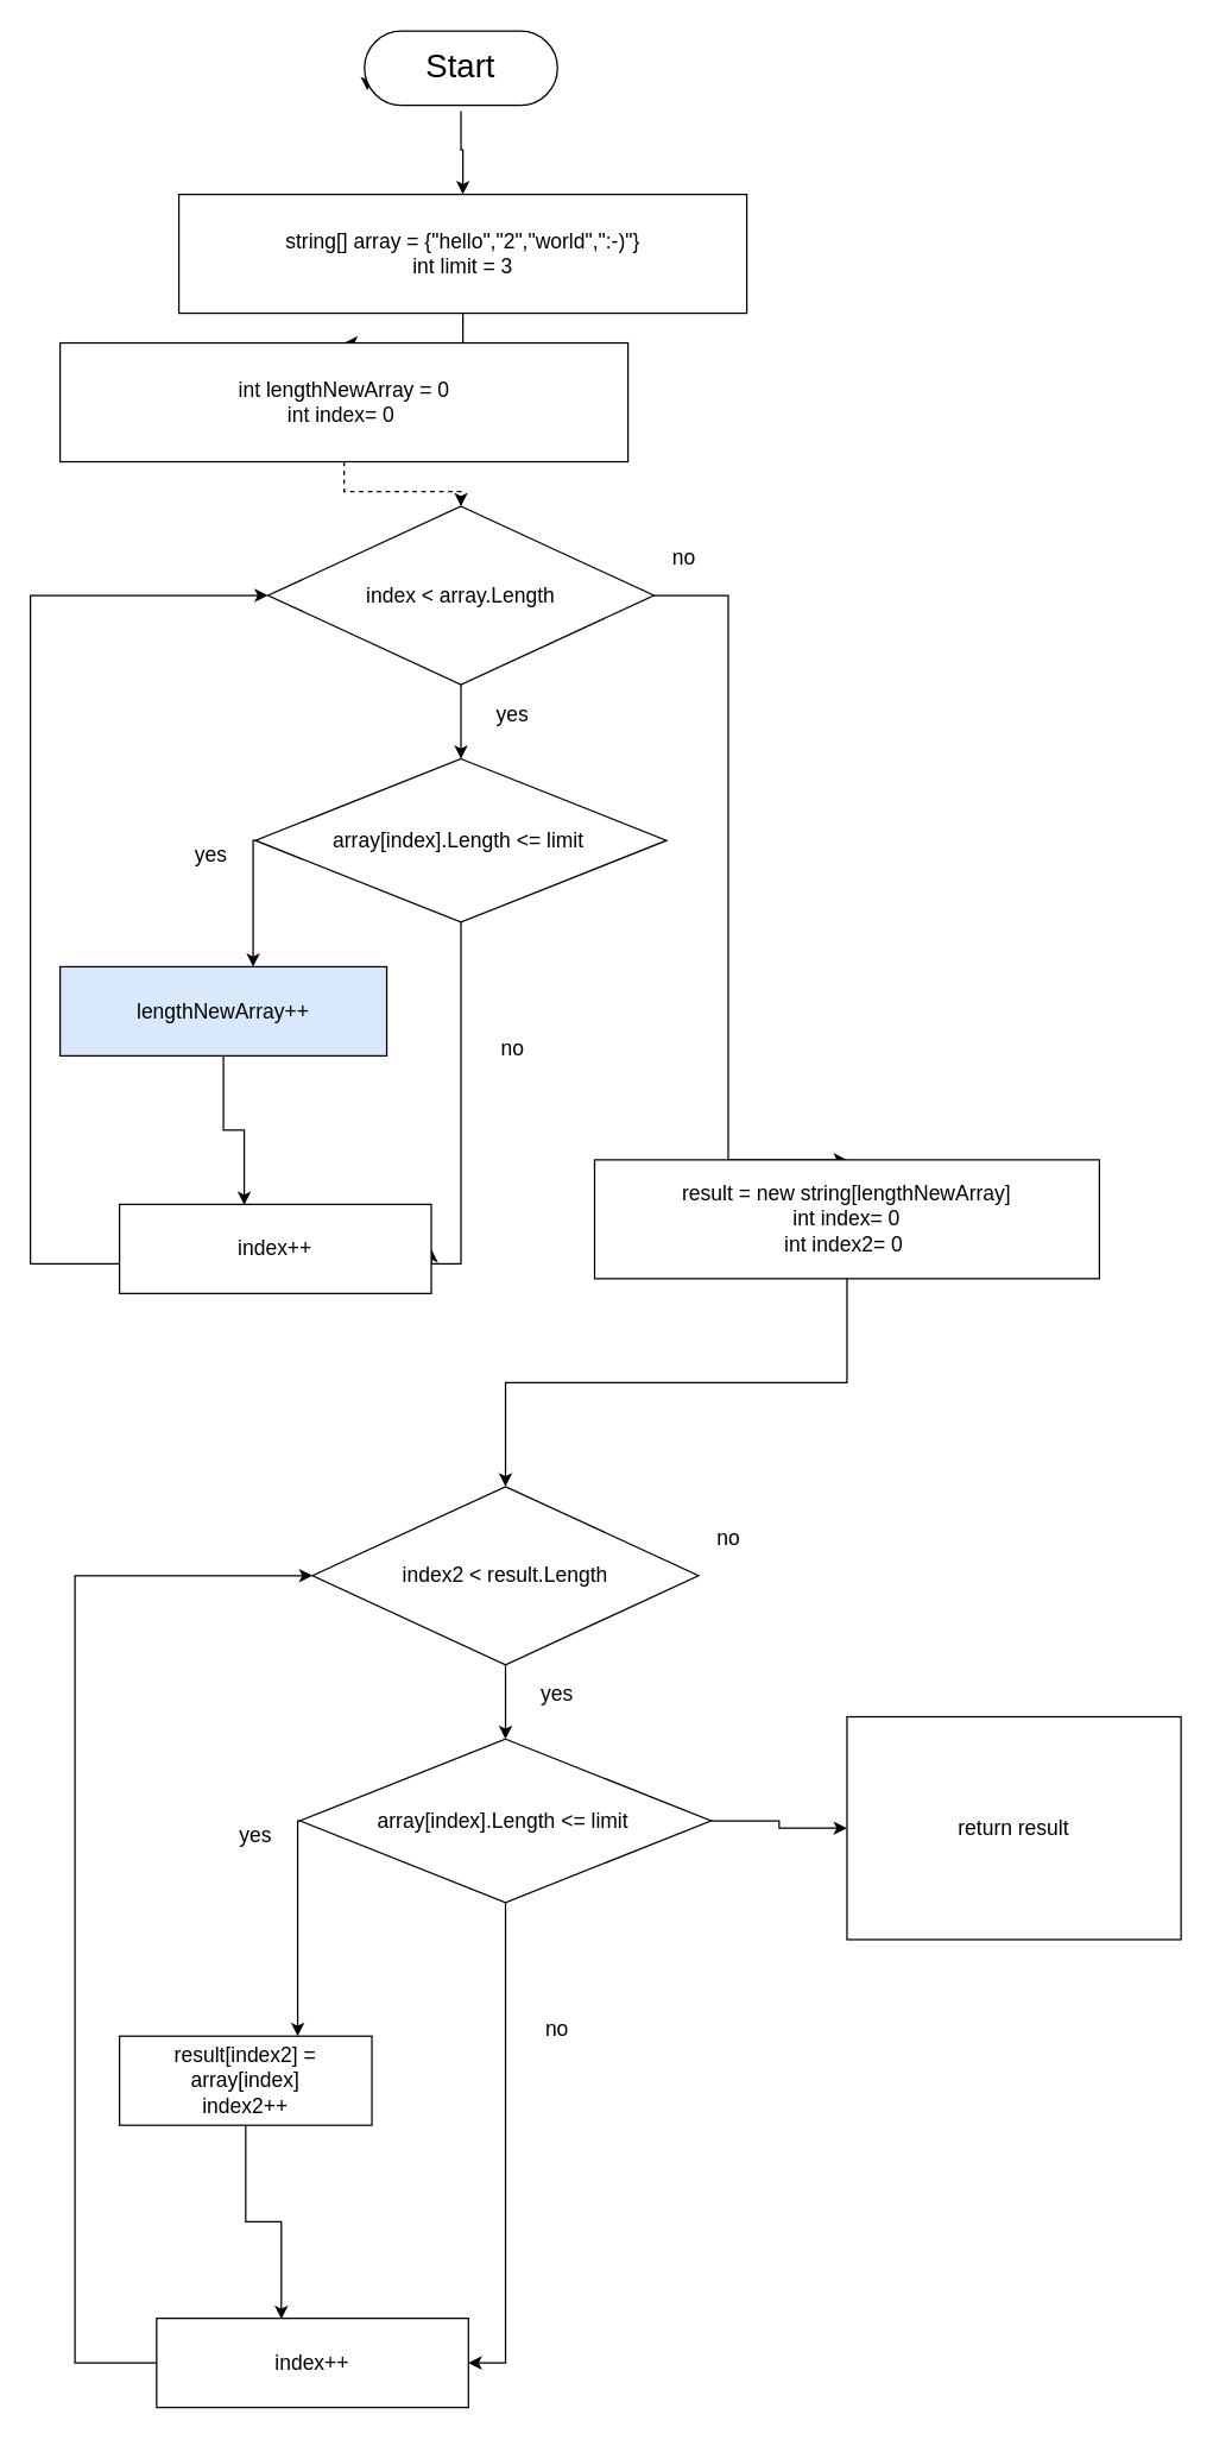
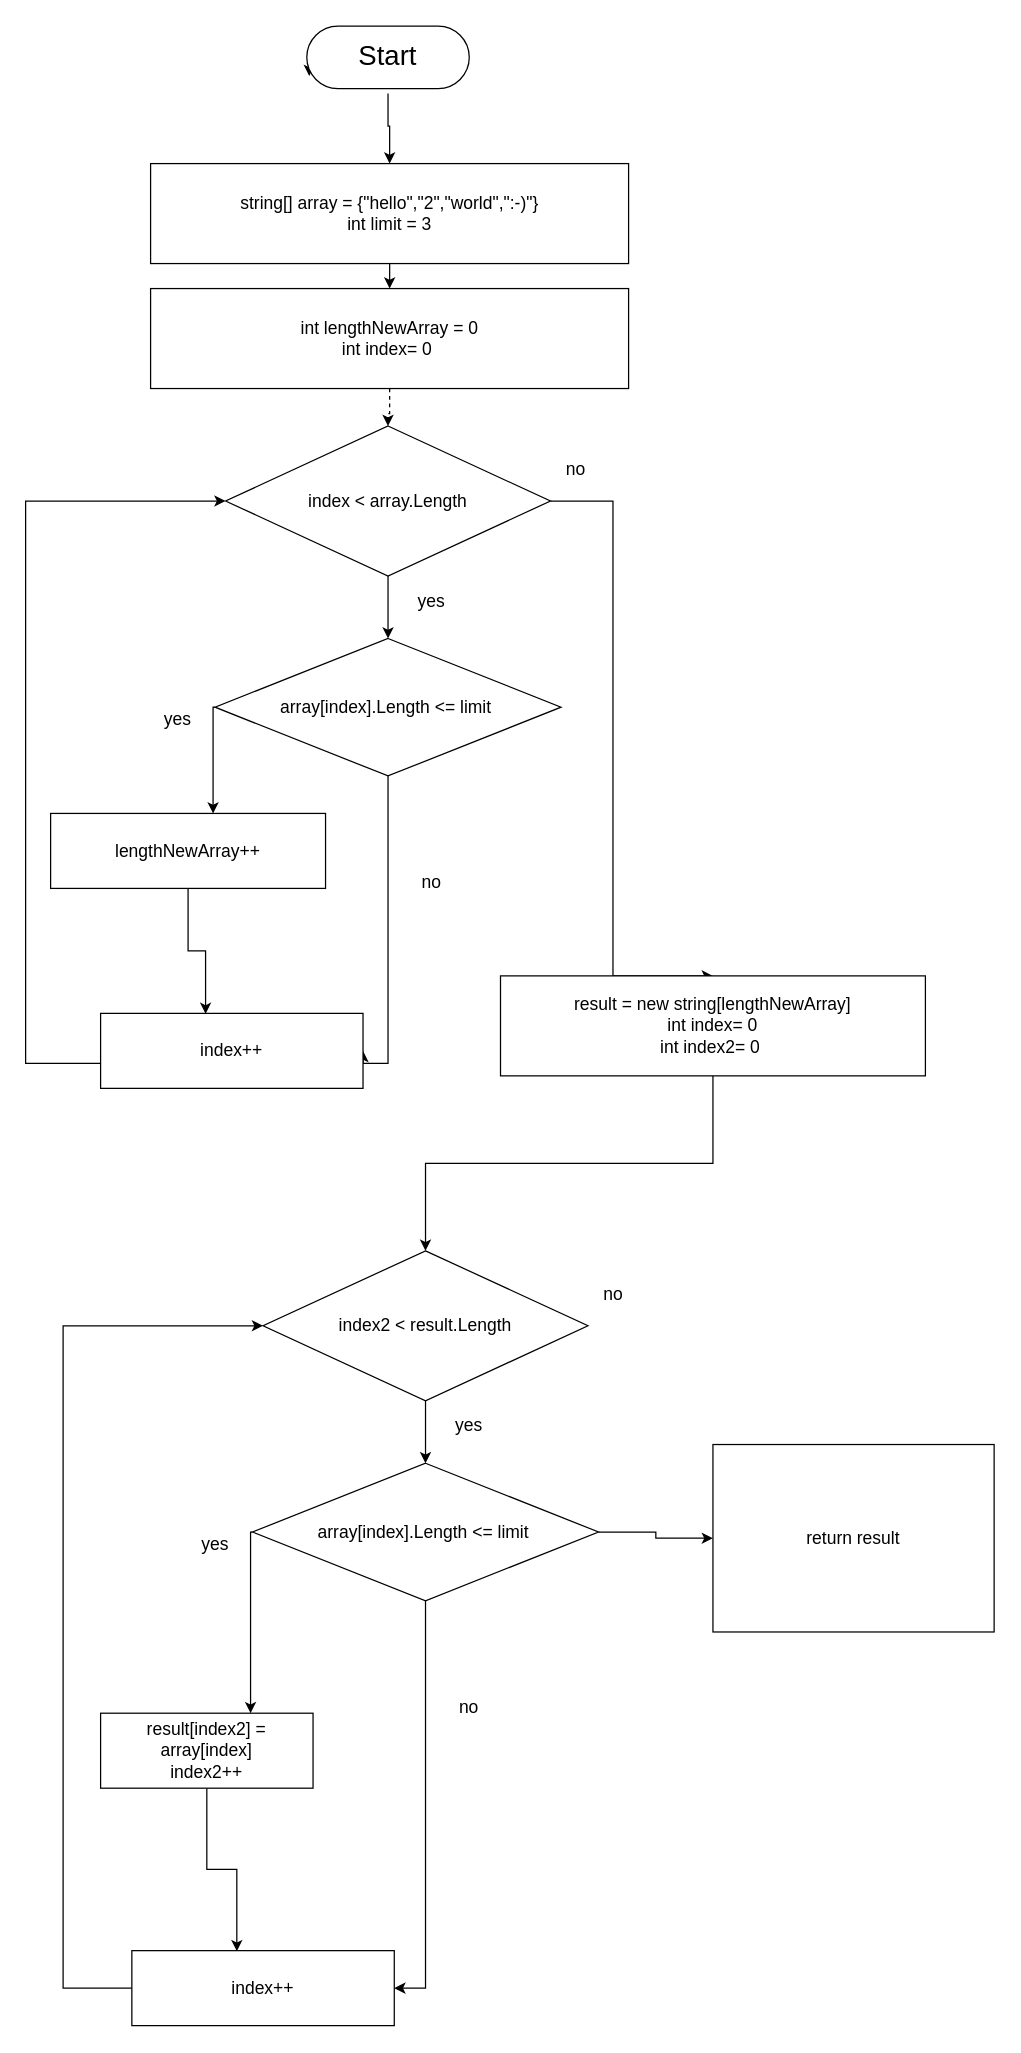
- <mxCell id="23" value="int lengthNewArray = 0&lt;br&gt;int index= 0&amp;nbsp;" style="rounded=0;whiteSpace=wrap;html=1;shadow=0;glass=0;sketch=0;fontSize=14;strokeColor=default;strokeWidth=1;align=center;" vertex="1" parent="1"><mxGeometry x="40" y="230" width="382.5" height="80" as="geometry" /></mxCell>
+ <mxCell id="23" value="int lengthNewArray = 0&lt;br&gt;int index= 0&amp;nbsp;" style="rounded=0;whiteSpace=wrap;html=1;shadow=0;glass=0;sketch=0;fontSize=14;strokeColor=default;strokeWidth=1;align=center;" vertex="1" parent="1"><mxGeometry x="120" y="230" width="382.5" height="80" as="geometry" /></mxCell>
- <mxCell id="16" value="&lt;span style=&quot;font-size: 14px;&quot;&gt;lengthNewArray++&lt;br&gt;&lt;/span&gt;" style="whiteSpace=wrap;html=1;fillColor=#dae8fc;" vertex="1" parent="1"><mxGeometry x="40" y="650" width="220" height="60" as="geometry" /></mxCell>
+ <mxCell id="16" value="&lt;span style=&quot;font-size: 14px;&quot;&gt;lengthNewArray++&lt;br&gt;&lt;/span&gt;" style="whiteSpace=wrap;html=1;" vertex="1" parent="1"><mxGeometry x="40" y="650" width="220" height="60" as="geometry" /></mxCell>
